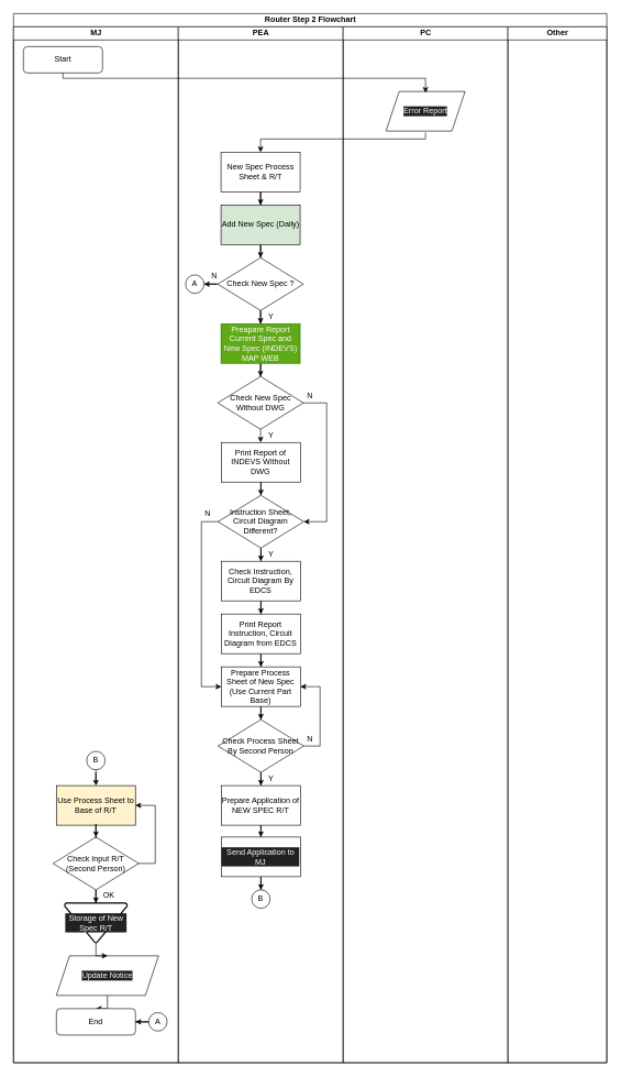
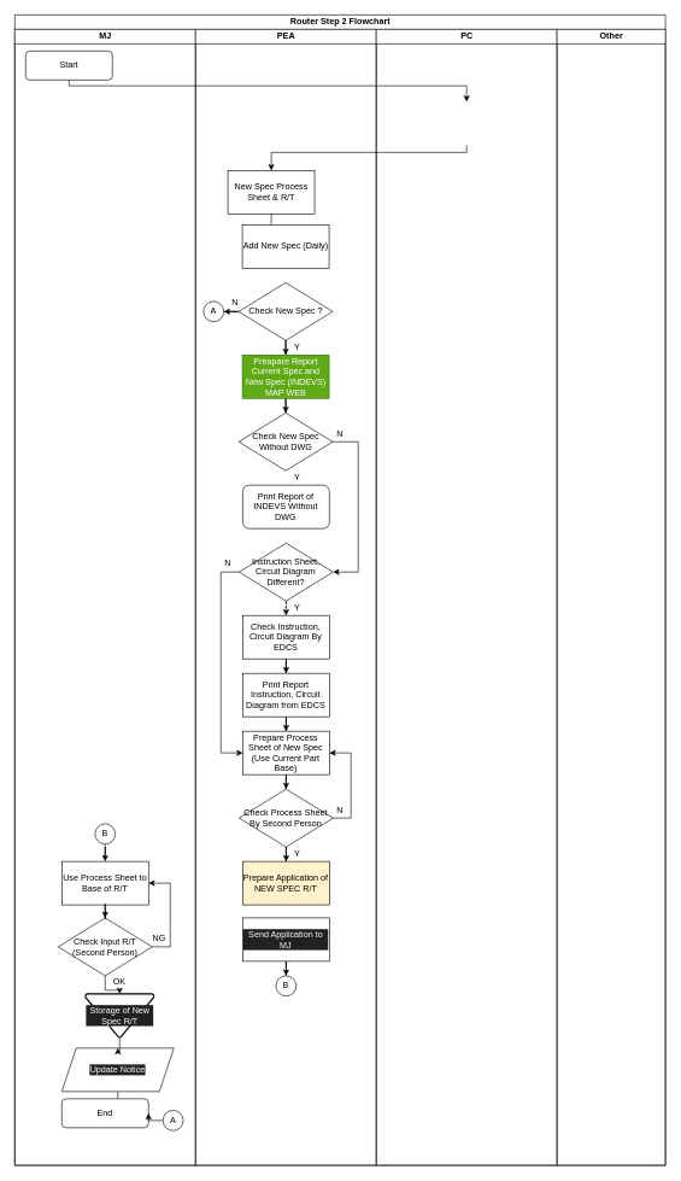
- <mxCell id="63" value="Error Report" parent="62" vertex="1" style="shape=parallelogram;perimeter=parallelogramPerimeter;whiteSpace=wrap;html=1;fixedSize=1;labelBackgroundColor=#212121;fontColor=#FFFFFF;"><mxGeometry as="geometry" height="60" width="120" y="98" x="65" /></mxCell>
- <mxCell id="39" value="New Spec Process Sheet &amp;amp; R/T" parent="21" vertex="1" style="rounded=0;whiteSpace=wrap;html=1;"><mxGeometry as="geometry" height="60" width="120" y="190" x="64.75" /></mxCell>
+ <mxCell id="39" value="New Spec Process Sheet &amp;amp; R/T" parent="21" vertex="1" style="rounded=0;whiteSpace=wrap;html=1;"><mxGeometry x="44.75" y="195" as="geometry" height="60" width="120" /></mxCell>
- <mxCell id="40" value="Add New Spec (Daily)" parent="21" vertex="1" style="rounded=0;whiteSpace=wrap;html=1;fillColor=#d5e8d4;"><mxGeometry as="geometry" height="60" width="120" y="270" x="64.75" /></mxCell>
+ <mxCell id="40" value="Add New Spec (Daily)" parent="21" vertex="1" style="rounded=0;whiteSpace=wrap;html=1;"><mxGeometry as="geometry" height="60" width="120" y="270" x="64.75" /></mxCell>
- <mxCell id="23" parent="21" style="edgeStyle=orthogonalEdgeStyle;rounded=0;orthogonalLoop=1;jettySize=auto;html=1;entryX=0.5;entryY=0;entryDx=0;entryDy=0;" edge="1" source="40" target="42"><mxGeometry as="geometry" relative="1" /></mxCell>
- <mxCell id="24" parent="21" style="edgeStyle=orthogonalEdgeStyle;rounded=0;orthogonalLoop=1;jettySize=auto;html=1;entryX=0.5;entryY=0;entryDx=0;entryDy=0;" edge="1" source="44" target="45"><mxGeometry as="geometry" relative="1" /></mxCell>
- <mxCell id="45" value="Print Report of INDEVS Without DWG" parent="21" vertex="1" style="rounded=0;whiteSpace=wrap;html=1;"><mxGeometry as="geometry" height="60" width="120" y="630" x="65.25" /></mxCell>
+ <mxCell id="45" value="Print Report of INDEVS Without DWG" parent="21" vertex="1" style="whiteSpace=wrap;html=1;rounded=1;"><mxGeometry as="geometry" height="60" width="120" y="630" x="65.25" /></mxCell>
- <mxCell id="36" parent="21" style="edgeStyle=orthogonalEdgeStyle;rounded=0;orthogonalLoop=1;jettySize=auto;html=1;entryX=0.5;entryY=0;entryDx=0;entryDy=0;" edge="1" source="45" target="46"><mxGeometry as="geometry" relative="1" /></mxCell>
- <mxCell id="28" parent="21" style="edgeStyle=orthogonalEdgeStyle;rounded=0;orthogonalLoop=1;jettySize=auto;html=1;entryX=0.5;entryY=0;entryDx=0;entryDy=0;" edge="1" source="46" target="47"><mxGeometry as="geometry" relative="1" /></mxCell>
+ <mxCell id="28" parent="21" style="edgeStyle=orthogonalEdgeStyle;rounded=0;orthogonalLoop=1;jettySize=auto;html=1;entryX=0.5;entryY=0;entryDx=0;entryDy=0;dashed=1;" edge="1" source="46" target="47"><mxGeometry as="geometry" relative="1" /></mxCell>
- <mxCell id="7" value="Use Process Sheet to Base of R/T" parent="3" vertex="1" style="rounded=0;whiteSpace=wrap;html=1;fillColor=#fff2cc;"><mxGeometry as="geometry" height="60" width="120" y="1150" x="65" /></mxCell>
+ <mxCell id="7" value="Use Process Sheet to Base of R/T" parent="3" vertex="1" style="rounded=0;whiteSpace=wrap;html=1;"><mxGeometry as="geometry" height="60" width="120" y="1150" x="65" /></mxCell>
- <mxCell id="52" value="Prepare Application of NEW SPEC R/T" parent="21" vertex="1" style="rounded=0;whiteSpace=wrap;html=1;"><mxGeometry as="geometry" height="60" width="120" y="1150" x="65.25" /></mxCell>
+ <mxCell id="52" value="Prepare Application of NEW SPEC R/T" parent="21" vertex="1" style="rounded=0;whiteSpace=wrap;html=1;fillColor=#fff2cc;"><mxGeometry as="geometry" height="60" width="120" y="1150" x="65.25" /></mxCell>
- <mxCell id="51" parent="21" style="edgeStyle=orthogonalEdgeStyle;rounded=0;orthogonalLoop=1;jettySize=auto;html=1;entryX=0.5;entryY=0;entryDx=0;entryDy=0;fontColor=#FFFFFF;" edge="1" source="52" target="59"><mxGeometry as="geometry" relative="1" /></mxCell>
+ <mxCell id="18" value="NG" parent="3" vertex="1" style="text;html=1;strokeColor=none;fillColor=none;align=center;verticalAlign=middle;whiteSpace=wrap;rounded=0;"><mxGeometry as="geometry" height="20" width="20" y="1246" x="190" /></mxCell>
- <mxCell id="12" value="Storage of New Spec R/T" parent="3" vertex="1" style="strokeWidth=2;html=1;shape=mxgraph.flowchart.merge_or_storage;whiteSpace=wrap;labelBackgroundColor=#212121;fontColor=#FFFFFF;"><mxGeometry as="geometry" height="60" width="95" y="1328" x="77.5" /></mxCell>
+ <mxCell id="12" value="Storage of New Spec R/T" parent="3" vertex="1" style="strokeWidth=2;html=1;shape=mxgraph.flowchart.merge_or_storage;whiteSpace=wrap;labelBackgroundColor=#212121;fontColor=#FFFFFF;"><mxGeometry x="97.5" y="1333" as="geometry" height="60" width="95" /></mxCell>
- <mxCell id="13" value="End" parent="3" vertex="1" style="rounded=1;whiteSpace=wrap;html=1;"><mxGeometry as="geometry" height="40" width="120" y="1488" x="65" /></mxCell>
+ <mxCell id="13" value="End" parent="3" vertex="1" style="rounded=1;whiteSpace=wrap;html=1;"><mxGeometry x="65" y="1478" as="geometry" height="40" width="120" /></mxCell>
